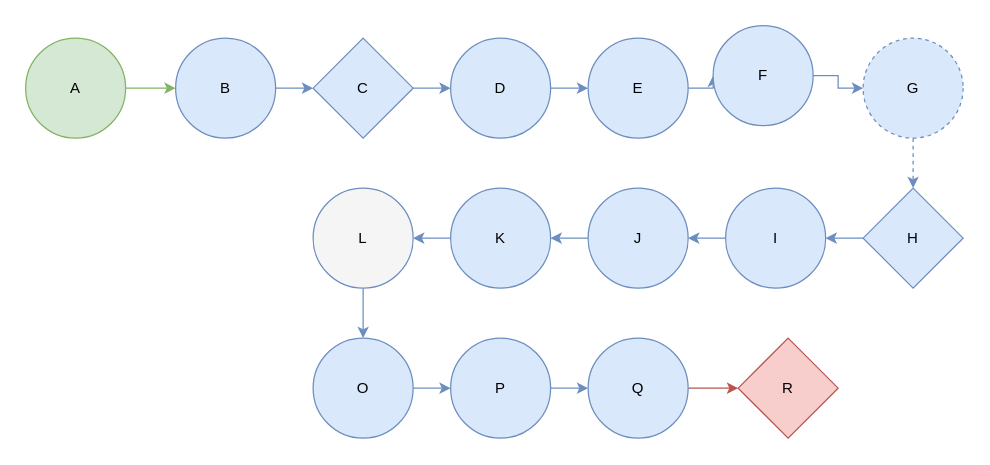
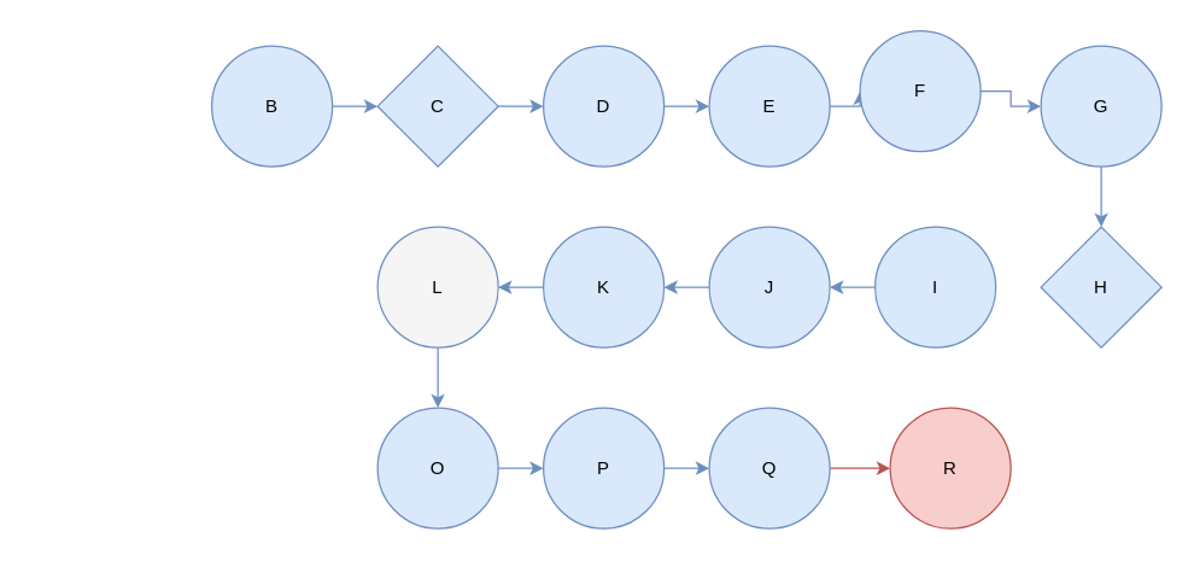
- <mxCell id="3" value="A" style="ellipse;whiteSpace=wrap;html=1;aspect=fixed;fillColor=#d5e8d4;strokeColor=#82b366;" vertex="1" parent="1"><mxGeometry x="20" y="30" width="80" height="80" as="geometry" /></mxCell>
- <mxCell id="2" style="edgeStyle=orthogonalEdgeStyle;rounded=0;orthogonalLoop=1;jettySize=auto;html=1;exitX=1;exitY=0.5;exitDx=0;exitDy=0;entryX=0;entryY=0.5;entryDx=0;entryDy=0;fillColor=#d5e8d4;strokeColor=#82b366;" edge="1" parent="1" source="3" target="5"><mxGeometry relative="1" as="geometry" /></mxCell>
- <mxCell id="15" value="G" style="ellipse;whiteSpace=wrap;html=1;aspect=fixed;fillColor=#dae8fc;strokeColor=#6c8ebf;dashed=1;" vertex="1" parent="1"><mxGeometry x="690" y="30" width="80" height="80" as="geometry" /></mxCell>
+ <mxCell id="15" value="G" style="ellipse;whiteSpace=wrap;html=1;aspect=fixed;fillColor=#dae8fc;strokeColor=#6c8ebf;" vertex="1" parent="1"><mxGeometry x="690" y="30" width="80" height="80" as="geometry" /></mxCell>
- <mxCell id="14" style="edgeStyle=orthogonalEdgeStyle;rounded=0;orthogonalLoop=1;jettySize=auto;html=1;exitX=0.5;exitY=1;exitDx=0;exitDy=0;entryX=0.5;entryY=0;entryDx=0;entryDy=0;fillColor=#dae8fc;strokeColor=#6c8ebf;dashed=1;" edge="1" parent="1" source="15" target="27"><mxGeometry relative="1" as="geometry" /></mxCell>
+ <mxCell id="14" style="edgeStyle=orthogonalEdgeStyle;rounded=0;orthogonalLoop=1;jettySize=auto;html=1;exitX=0.5;exitY=1;exitDx=0;exitDy=0;entryX=0.5;entryY=0;entryDx=0;entryDy=0;fillColor=#dae8fc;strokeColor=#6c8ebf;" edge="1" parent="1" source="15" target="27"><mxGeometry relative="1" as="geometry" /></mxCell>
- <mxCell id="26" style="edgeStyle=orthogonalEdgeStyle;rounded=0;orthogonalLoop=1;jettySize=auto;html=1;exitX=0;exitY=0.5;exitDx=0;exitDy=0;entryX=1;entryY=0.5;entryDx=0;entryDy=0;fillColor=#dae8fc;strokeColor=#6c8ebf;" edge="1" parent="1" source="27" target="25"><mxGeometry relative="1" as="geometry" /></mxCell>
- <mxCell id="32" value="R" style="rhombus;whiteSpace=wrap;html=1;aspect=fixed;fillColor=#f8cecc;strokeColor=#b85450;" vertex="1" parent="1"><mxGeometry x="590" y="270" width="80" height="80" as="geometry" /></mxCell>
+ <mxCell id="32" value="R" style="ellipse;whiteSpace=wrap;html=1;aspect=fixed;fillColor=#f8cecc;strokeColor=#b85450;" vertex="1" parent="1"><mxGeometry x="590" y="270" width="80" height="80" as="geometry" /></mxCell>
